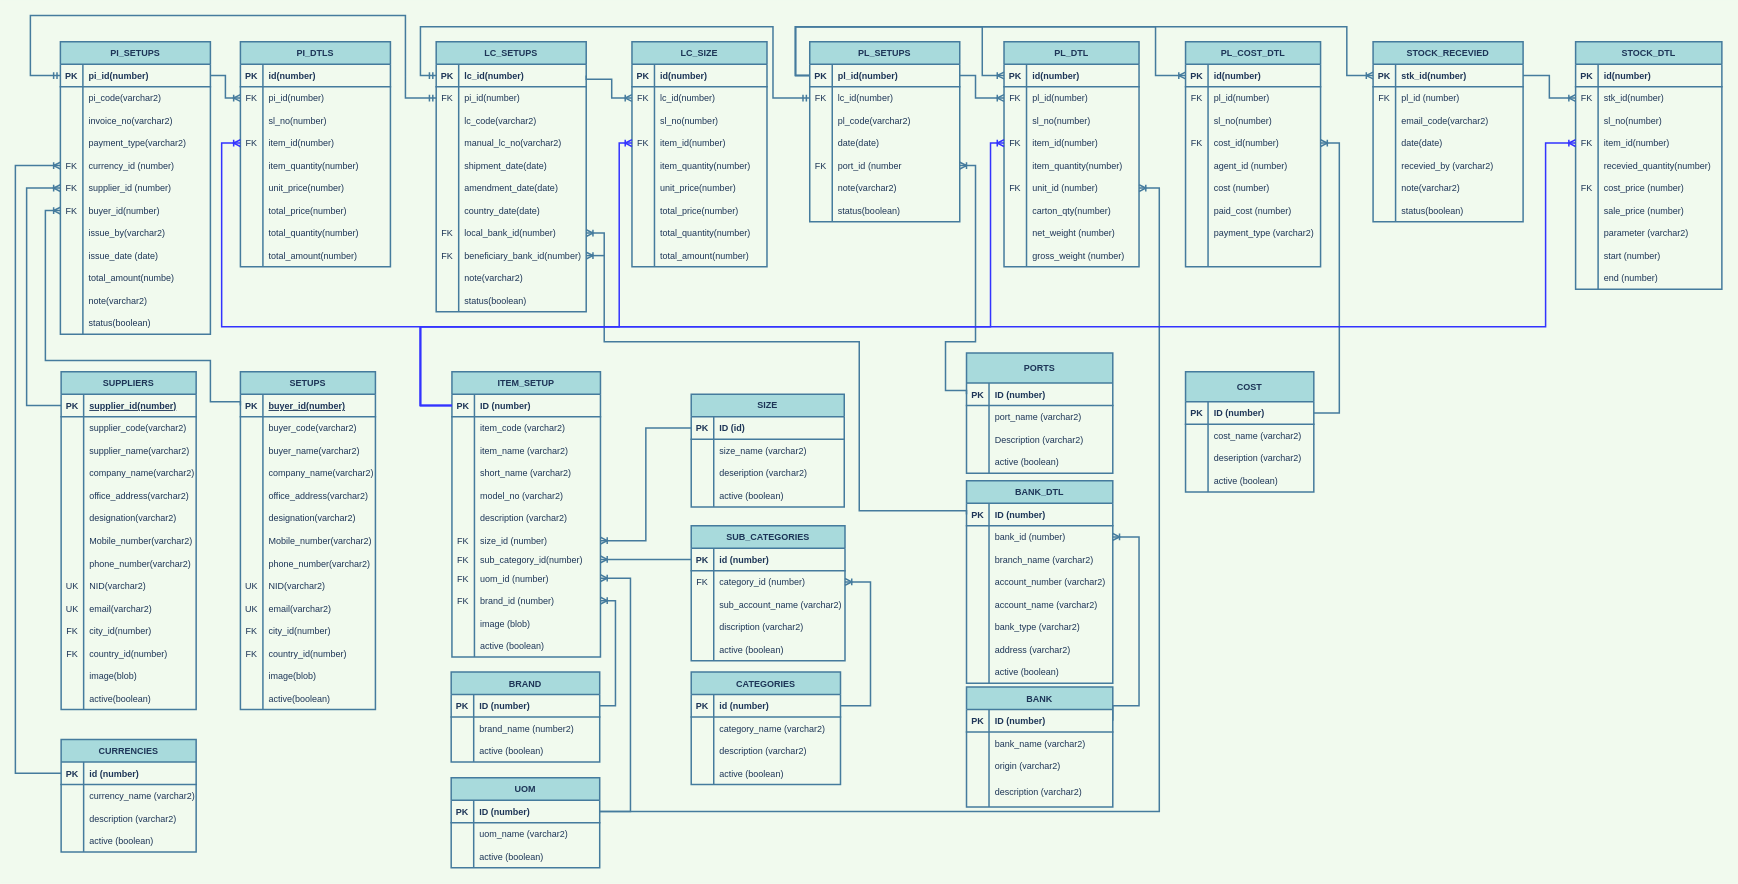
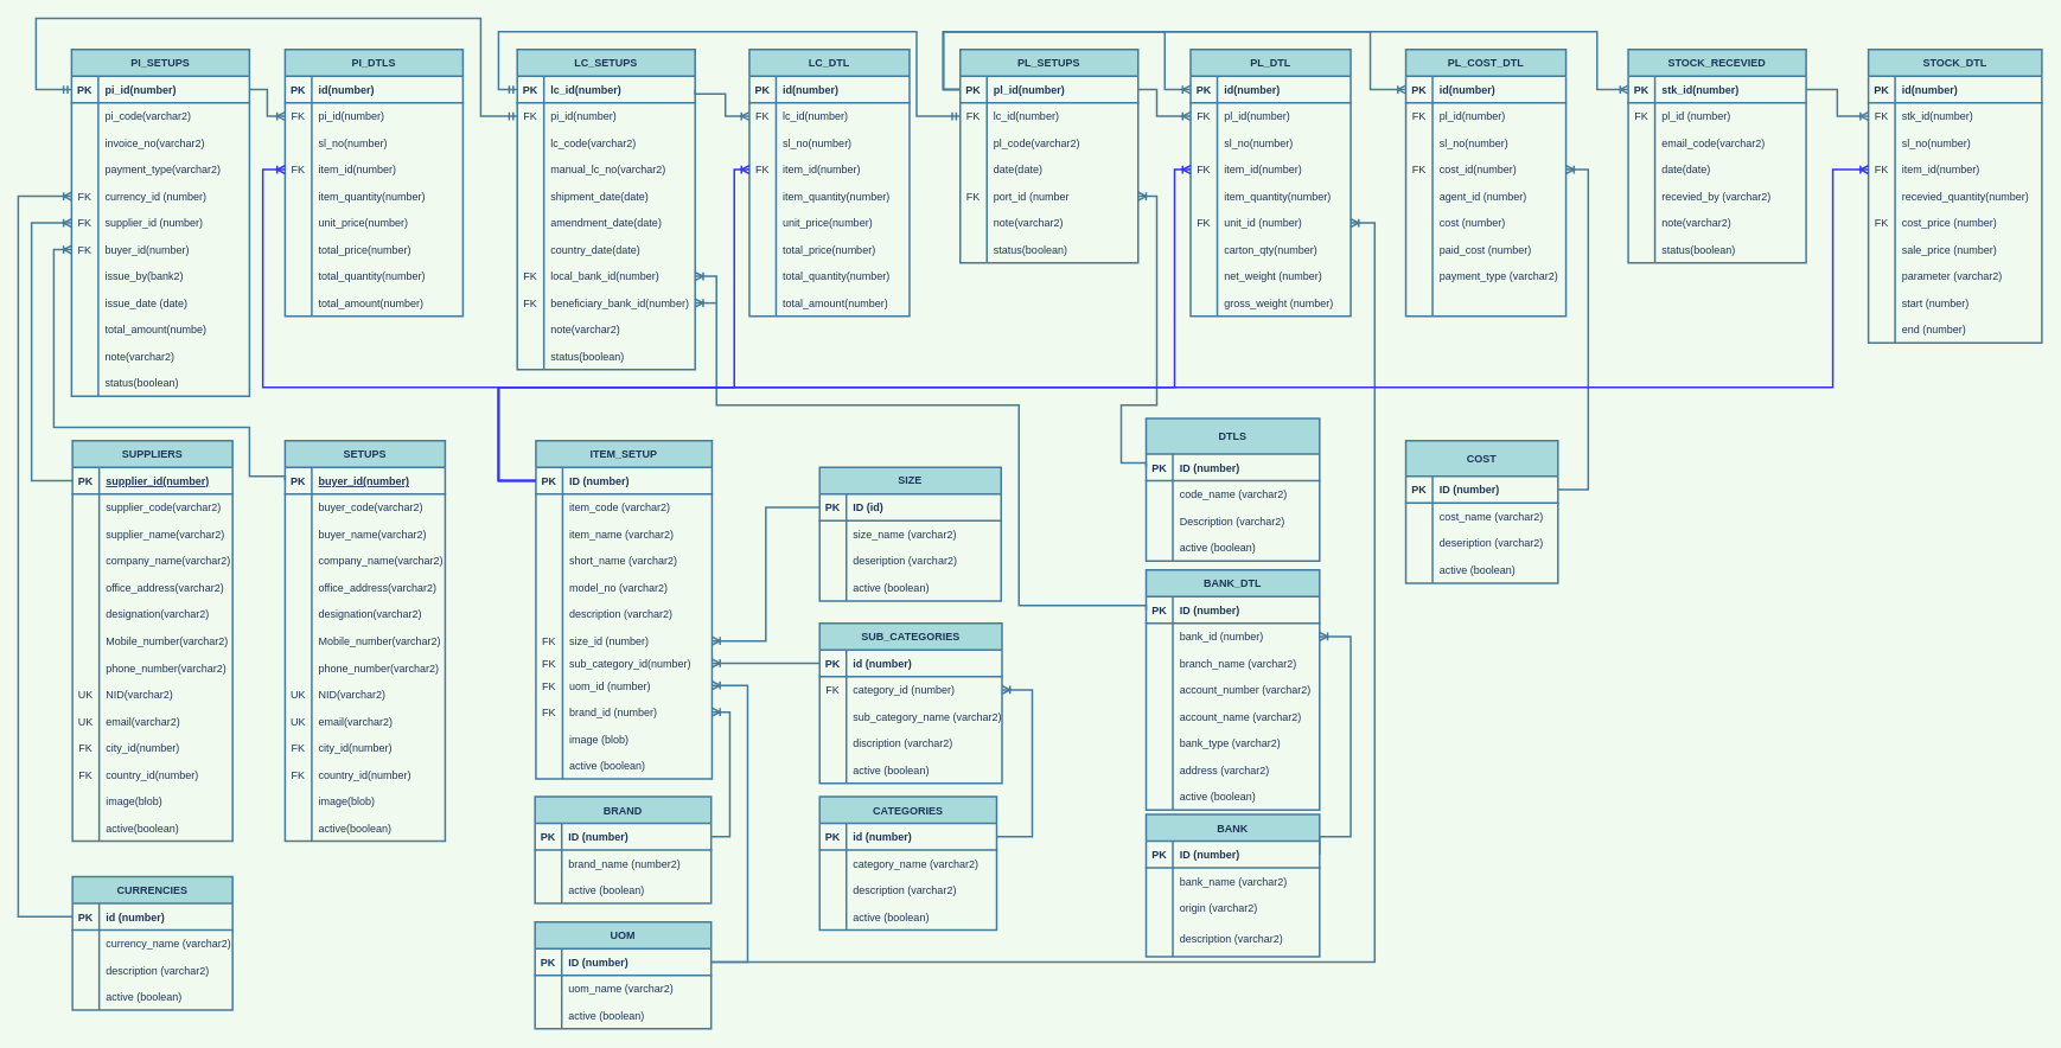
- <mxCell id="251" value="LC_SIZE" style="shape=table;startSize=30;container=1;collapsible=1;childLayout=tableLayout;fixedRows=1;rowLines=0;fontStyle=1;align=center;resizeLast=1;fillColor=#A8DADC;strokeColor=#457B9D;fontColor=#1D3557;strokeWidth=2;" parent="1" vertex="1"><mxGeometry x="842" y="55" width="180" height="300" as="geometry" /></mxCell>
+ <mxCell id="251" value="LC_DTL" style="shape=table;startSize=30;container=1;collapsible=1;childLayout=tableLayout;fixedRows=1;rowLines=0;fontStyle=1;align=center;resizeLast=1;fillColor=#A8DADC;strokeColor=#457B9D;fontColor=#1D3557;strokeWidth=2;" parent="1" vertex="1"><mxGeometry x="842" y="55" width="180" height="300" as="geometry" /></mxCell>
- <mxCell id="176" value="issue_by(varchar2)" style="shape=partialRectangle;connectable=0;fillColor=none;top=0;left=0;bottom=0;right=0;align=left;spacingLeft=6;overflow=hidden;strokeColor=#457B9D;fontColor=#1D3557;strokeWidth=2;" parent="174" vertex="1"><mxGeometry x="30" width="170" height="30" as="geometry"><mxRectangle width="170" height="30" as="alternateBounds" /></mxGeometry></mxCell>
+ <mxCell id="176" value="issue_by(bank2)" style="shape=partialRectangle;connectable=0;fillColor=none;top=0;left=0;bottom=0;right=0;align=left;spacingLeft=6;overflow=hidden;strokeColor=#457B9D;fontColor=#1D3557;strokeWidth=2;" parent="174" vertex="1"><mxGeometry x="30" width="170" height="30" as="geometry"><mxRectangle width="170" height="30" as="alternateBounds" /></mxGeometry></mxCell>
- <mxCell id="2" value="PORTS" style="shape=table;startSize=40;container=1;collapsible=1;childLayout=tableLayout;fixedRows=1;rowLines=0;fontStyle=1;align=center;resizeLast=1;fillColor=#A8DADC;strokeColor=#457B9D;fontColor=#1D3557;strokeWidth=2;" parent="1" vertex="1"><mxGeometry x="1288" y="470" width="195" height="160" as="geometry" /></mxCell>
+ <mxCell id="2" value="DTLS" style="shape=table;startSize=40;container=1;collapsible=1;childLayout=tableLayout;fixedRows=1;rowLines=0;fontStyle=1;align=center;resizeLast=1;fillColor=#A8DADC;strokeColor=#457B9D;fontColor=#1D3557;strokeWidth=2;" parent="1" vertex="1"><mxGeometry x="1288" y="470" width="195" height="160" as="geometry" /></mxCell>
- <mxCell id="8" value="port_name (varchar2)" style="shape=partialRectangle;connectable=0;fillColor=none;top=0;left=0;bottom=0;right=0;align=left;spacingLeft=6;overflow=hidden;strokeColor=#457B9D;fontColor=#1D3557;strokeWidth=2;" parent="6" vertex="1"><mxGeometry x="30" width="165" height="30" as="geometry"><mxRectangle width="165" height="30" as="alternateBounds" /></mxGeometry></mxCell>
+ <mxCell id="8" value="code_name (varchar2)" style="shape=partialRectangle;connectable=0;fillColor=none;top=0;left=0;bottom=0;right=0;align=left;spacingLeft=6;overflow=hidden;strokeColor=#457B9D;fontColor=#1D3557;strokeWidth=2;" parent="6" vertex="1"><mxGeometry x="30" width="165" height="30" as="geometry"><mxRectangle width="165" height="30" as="alternateBounds" /></mxGeometry></mxCell>
- <mxCell id="145" value="sub_account_name (varchar2)" style="shape=partialRectangle;connectable=0;fillColor=none;top=0;left=0;bottom=0;right=0;align=left;spacingLeft=6;overflow=hidden;strokeColor=#457B9D;fontColor=#1D3557;strokeWidth=2;" parent="143" vertex="1"><mxGeometry x="30" width="175" height="30" as="geometry"><mxRectangle width="175" height="30" as="alternateBounds" /></mxGeometry></mxCell>
+ <mxCell id="145" value="sub_category_name (varchar2)" style="shape=partialRectangle;connectable=0;fillColor=none;top=0;left=0;bottom=0;right=0;align=left;spacingLeft=6;overflow=hidden;strokeColor=#457B9D;fontColor=#1D3557;strokeWidth=2;" parent="143" vertex="1"><mxGeometry x="30" width="175" height="30" as="geometry"><mxRectangle width="175" height="30" as="alternateBounds" /></mxGeometry></mxCell>
